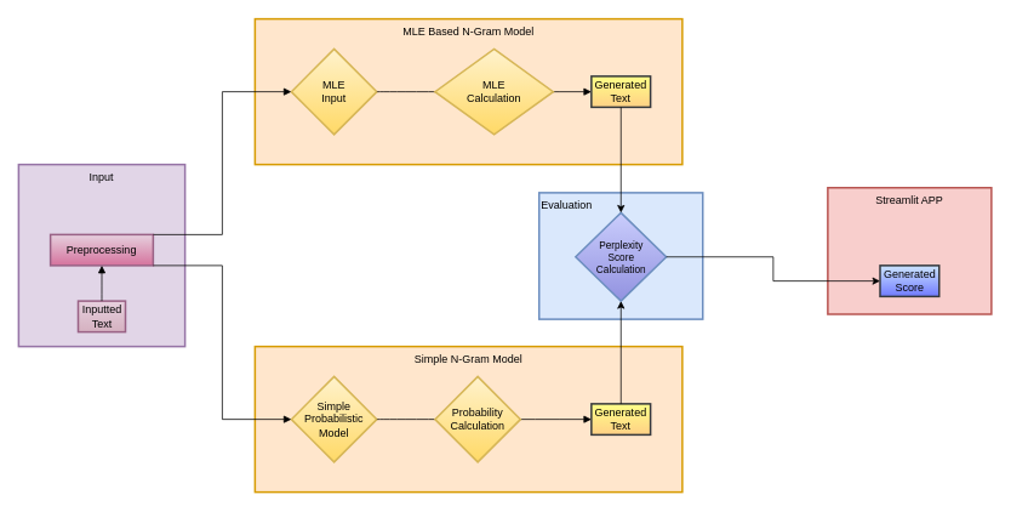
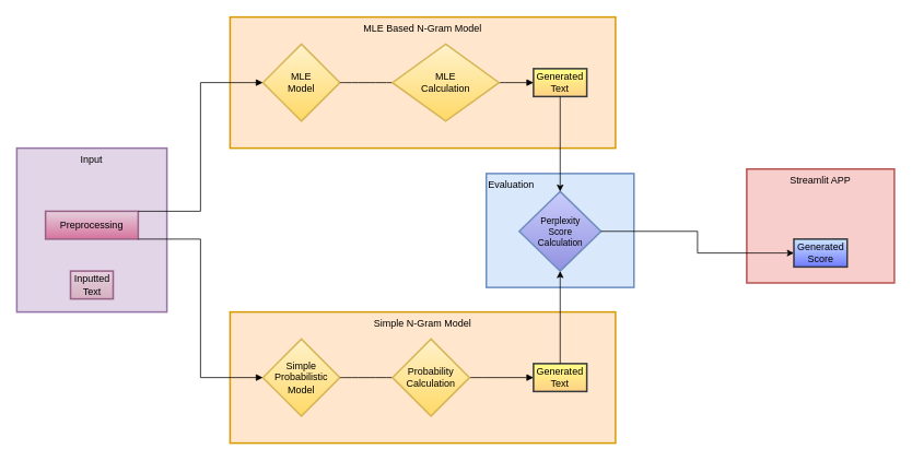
- <mxCell id="13" value="MLE &#10;Input" style="rhombus;strokeWidth=2;whiteSpace=wrap;rounded=0;fillColor=#fff2cc;strokeColor=#d6b656;gradientColor=#ffd966;" vertex="1" parent="1"><mxGeometry x="320" y="53" width="94" height="94" as="geometry" /></mxCell>
+ <mxCell id="13" value="MLE &#10;Model" style="rhombus;strokeWidth=2;whiteSpace=wrap;rounded=0;fillColor=#fff2cc;strokeColor=#d6b656;gradientColor=#ffd966;" vertex="1" parent="1"><mxGeometry x="320" y="53" width="94" height="94" as="geometry" /></mxCell>
- <mxCell id="8" value="" style="curved=1;startArrow=none;endArrow=block;entryX=0.5;entryY=1;entryDx=0;entryDy=0;exitX=0.5;exitY=0;exitDx=0;exitDy=0;rounded=0;" parent="1" source="7" target="6" edge="1"><mxGeometry relative="1" as="geometry"><Array as="points" /><mxPoint x="111" y="330" as="sourcePoint" /></mxGeometry></mxCell>
